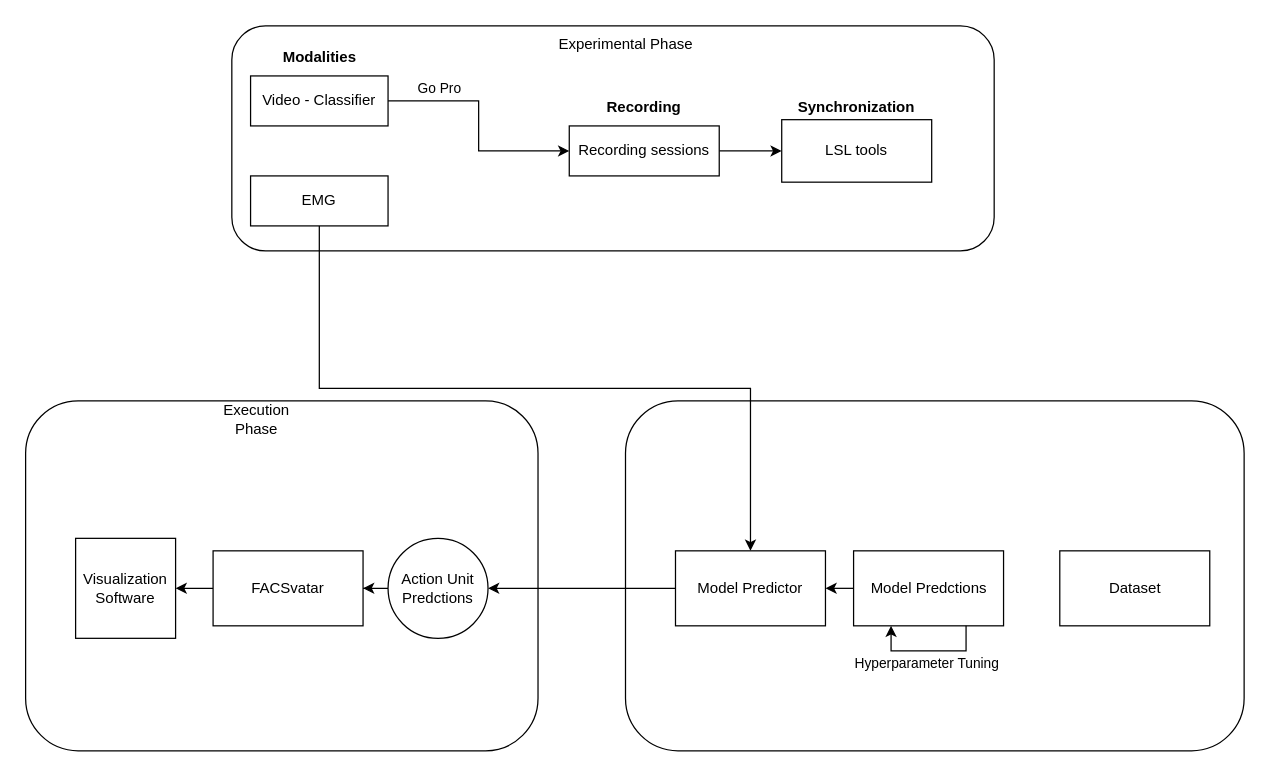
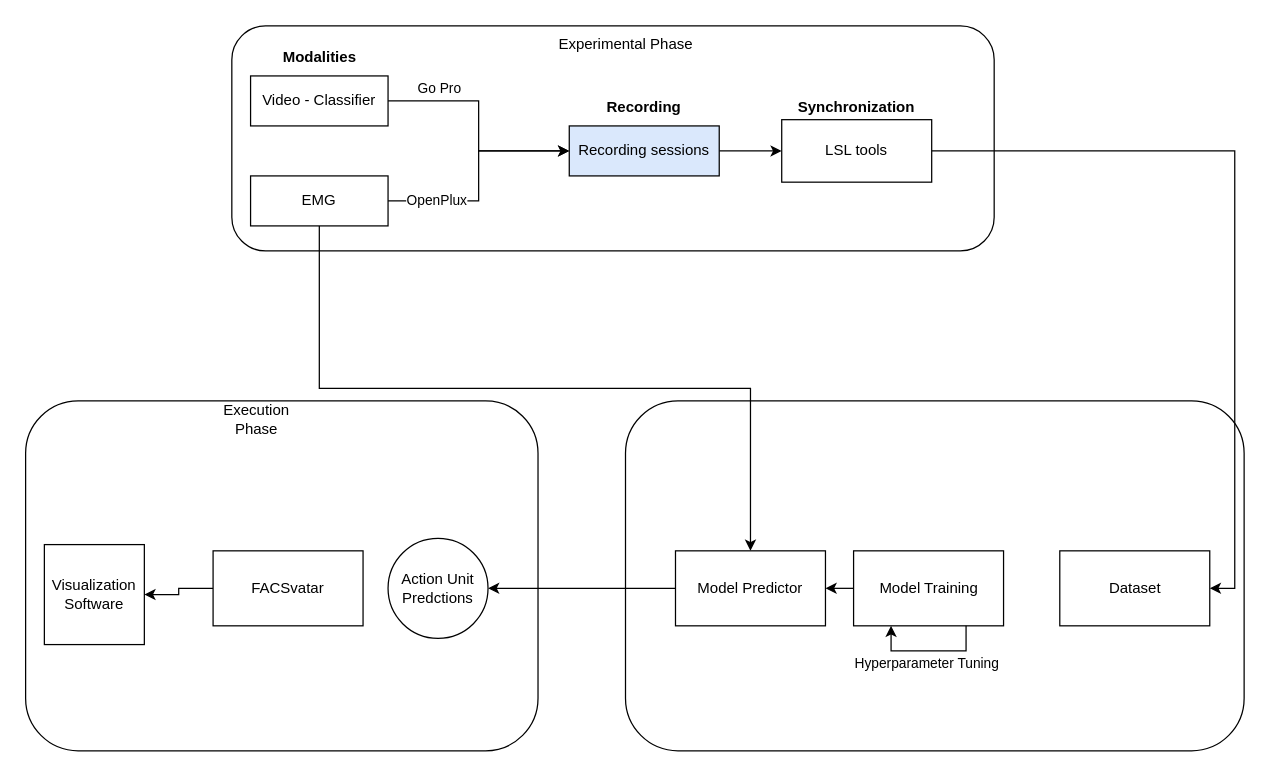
- <mxCell id="12" value="Recording sessions" style="rounded=0;whiteSpace=wrap;html=1;" parent="1" vertex="1"><mxGeometry x="455" y="100" width="120" height="40" as="geometry" /></mxCell>
+ <mxCell id="12" value="Recording sessions" style="rounded=0;whiteSpace=wrap;html=1;fillColor=#dae8fc;" parent="1" vertex="1"><mxGeometry x="455" y="100" width="120" height="40" as="geometry" /></mxCell>
+ <mxCell id="7" value="OpenPlux" style="edgeStyle=orthogonalEdgeStyle;rounded=0;orthogonalLoop=1;jettySize=auto;html=1;exitX=1;exitY=0.5;exitDx=0;exitDy=0;entryX=0;entryY=0.5;entryDx=0;entryDy=0;" parent="1" source="9" target="12" edge="1"><mxGeometry x="-0.583" relative="1" as="geometry"><mxPoint as="offset" /></mxGeometry></mxCell>
+ <mxCell id="14" style="edgeStyle=orthogonalEdgeStyle;rounded=0;orthogonalLoop=1;jettySize=auto;html=1;exitX=1;exitY=0.5;exitDx=0;exitDy=0;entryX=1;entryY=0.5;entryDx=0;entryDy=0;" edge="1" parent="1" source="15" target="17"><mxGeometry relative="1" as="geometry" /></mxCell>
- <mxCell id="28" value="Visualization Software" style="whiteSpace=wrap;html=1;aspect=fixed;" vertex="1" parent="1"><mxGeometry x="60" y="430" width="80" height="80" as="geometry" /></mxCell>
+ <mxCell id="28" value="Visualization Software" style="whiteSpace=wrap;html=1;aspect=fixed;" vertex="1" parent="1"><mxGeometry x="35" y="435" width="80" height="80" as="geometry" /></mxCell>
- <mxCell id="24" style="edgeStyle=orthogonalEdgeStyle;rounded=0;orthogonalLoop=1;jettySize=auto;html=1;exitX=0;exitY=0.5;exitDx=0;exitDy=0;" edge="1" parent="1" source="25" target="27"><mxGeometry relative="1" as="geometry" /></mxCell>
- <mxCell id="19" value="Model Predctions" style="rounded=0;whiteSpace=wrap;html=1;" vertex="1" parent="1"><mxGeometry x="682.5" y="440" width="120" height="60" as="geometry" /></mxCell>
+ <mxCell id="19" value="Model Training" style="rounded=0;whiteSpace=wrap;html=1;" vertex="1" parent="1"><mxGeometry x="682.5" y="440" width="120" height="60" as="geometry" /></mxCell>
